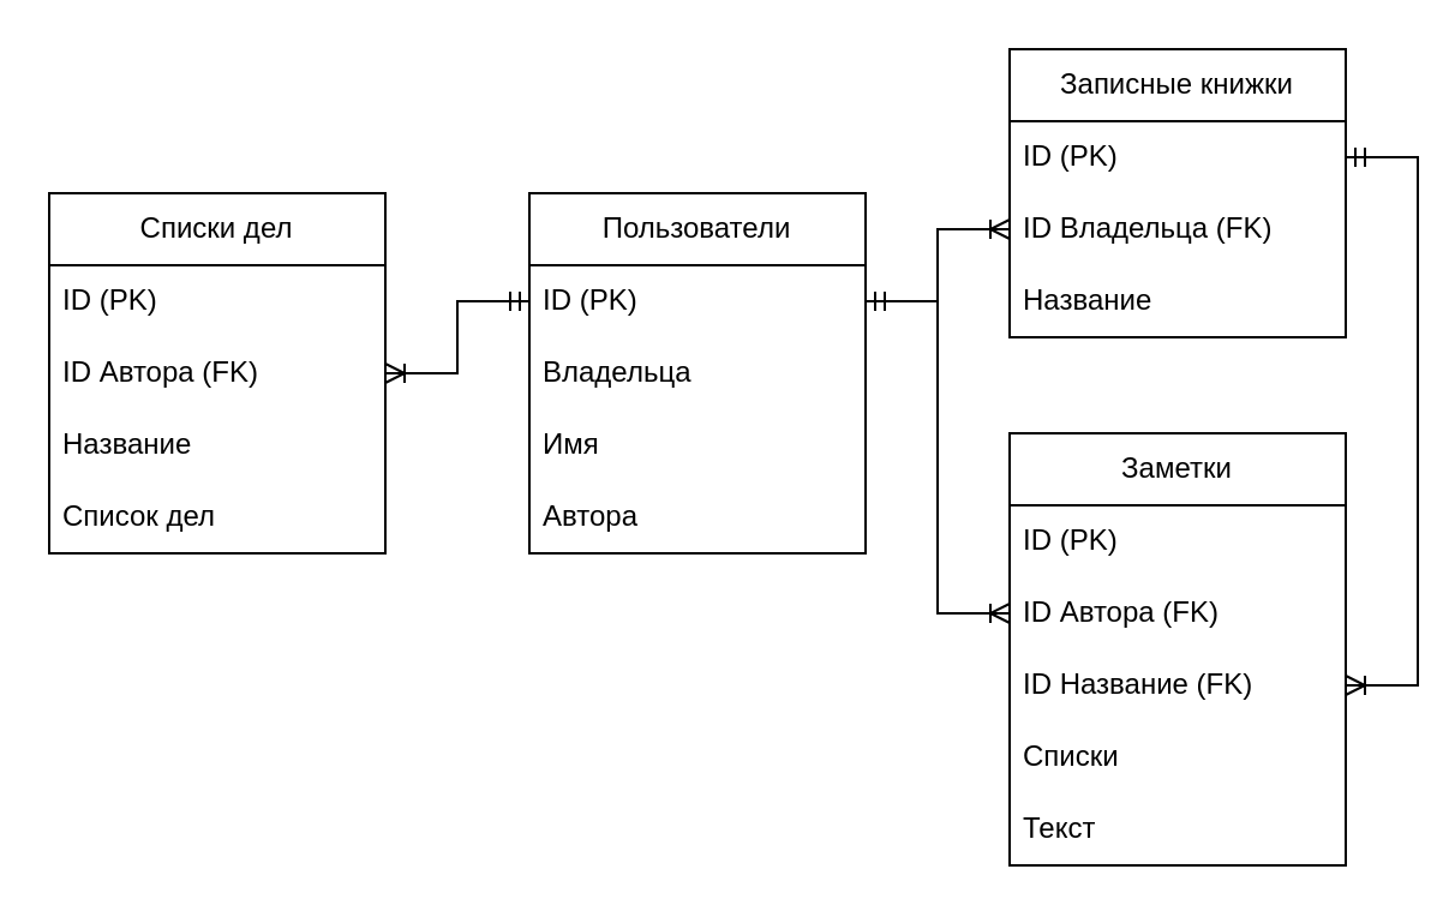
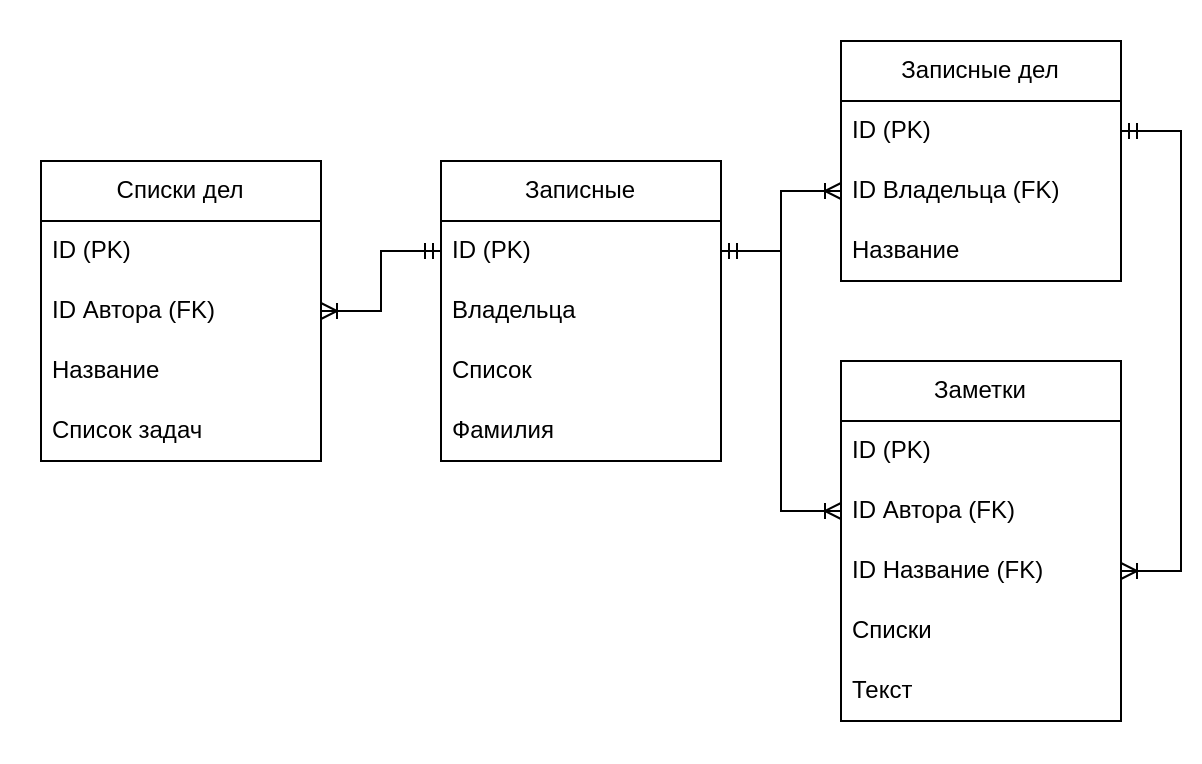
- <mxCell id="12" value="Записные книжки" style="swimlane;fontStyle=0;childLayout=stackLayout;horizontal=1;startSize=30;horizontalStack=0;resizeParent=1;resizeParentMax=0;resizeLast=0;collapsible=1;marginBottom=0;whiteSpace=wrap;html=1;" vertex="1" parent="1"><mxGeometry x="420" y="20" width="140" height="120" as="geometry" /></mxCell>
+ <mxCell id="12" value="Записные дел" style="swimlane;fontStyle=0;childLayout=stackLayout;horizontal=1;startSize=30;horizontalStack=0;resizeParent=1;resizeParentMax=0;resizeLast=0;collapsible=1;marginBottom=0;whiteSpace=wrap;html=1;" vertex="1" parent="1"><mxGeometry x="420" y="20" width="140" height="120" as="geometry" /></mxCell>
- <mxCell id="7" value="Пользователи" style="swimlane;fontStyle=0;childLayout=stackLayout;horizontal=1;startSize=30;horizontalStack=0;resizeParent=1;resizeParentMax=0;resizeLast=0;collapsible=1;marginBottom=0;whiteSpace=wrap;html=1;" vertex="1" parent="1"><mxGeometry x="220" y="80" width="140" height="150" as="geometry" /></mxCell>
+ <mxCell id="7" value="Записные" style="swimlane;fontStyle=0;childLayout=stackLayout;horizontal=1;startSize=30;horizontalStack=0;resizeParent=1;resizeParentMax=0;resizeLast=0;collapsible=1;marginBottom=0;whiteSpace=wrap;html=1;" vertex="1" parent="1"><mxGeometry x="220" y="80" width="140" height="150" as="geometry" /></mxCell>
- <mxCell id="10" value="Имя" style="text;strokeColor=none;fillColor=none;align=left;verticalAlign=middle;spacingLeft=4;spacingRight=4;overflow=hidden;points=[[0,0.5],[1,0.5]];portConstraint=eastwest;rotatable=0;whiteSpace=wrap;html=1;" vertex="1" parent="7"><mxGeometry y="90" width="140" height="30" as="geometry" /></mxCell>
+ <mxCell id="10" value="Список" style="text;strokeColor=none;fillColor=none;align=left;verticalAlign=middle;spacingLeft=4;spacingRight=4;overflow=hidden;points=[[0,0.5],[1,0.5]];portConstraint=eastwest;rotatable=0;whiteSpace=wrap;html=1;" vertex="1" parent="7"><mxGeometry y="90" width="140" height="30" as="geometry" /></mxCell>
- <mxCell id="6" value="Список дел" style="text;strokeColor=none;fillColor=none;align=left;verticalAlign=middle;spacingLeft=4;spacingRight=4;overflow=hidden;points=[[0,0.5],[1,0.5]];portConstraint=eastwest;rotatable=0;whiteSpace=wrap;html=1;" vertex="1" parent="2"><mxGeometry y="120" width="140" height="30" as="geometry" /></mxCell>
+ <mxCell id="6" value="Список задач" style="text;strokeColor=none;fillColor=none;align=left;verticalAlign=middle;spacingLeft=4;spacingRight=4;overflow=hidden;points=[[0,0.5],[1,0.5]];portConstraint=eastwest;rotatable=0;whiteSpace=wrap;html=1;" vertex="1" parent="2"><mxGeometry y="120" width="140" height="30" as="geometry" /></mxCell>
- <mxCell id="11" value="Автора" style="text;strokeColor=none;fillColor=none;align=left;verticalAlign=middle;spacingLeft=4;spacingRight=4;overflow=hidden;points=[[0,0.5],[1,0.5]];portConstraint=eastwest;rotatable=0;whiteSpace=wrap;html=1;" vertex="1" parent="7"><mxGeometry y="120" width="140" height="30" as="geometry" /></mxCell>
+ <mxCell id="11" value="Фамилия" style="text;strokeColor=none;fillColor=none;align=left;verticalAlign=middle;spacingLeft=4;spacingRight=4;overflow=hidden;points=[[0,0.5],[1,0.5]];portConstraint=eastwest;rotatable=0;whiteSpace=wrap;html=1;" vertex="1" parent="7"><mxGeometry y="120" width="140" height="30" as="geometry" /></mxCell>
